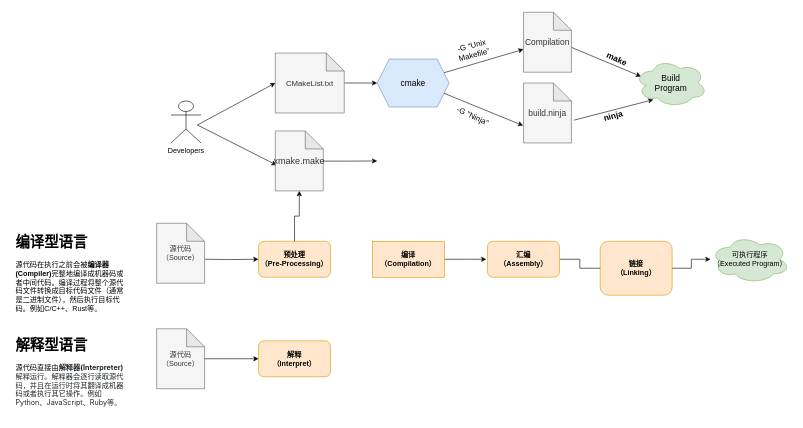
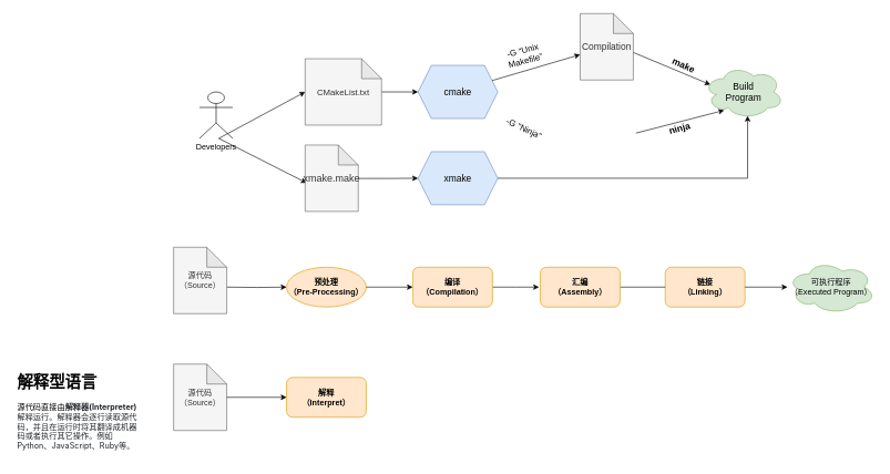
- <mxCell id="40" value="" style="endArrow=classic;html=1;rounded=0;entryX=-0.008;entryY=0.71;entryDx=0;entryDy=0;exitX=1;exitY=0.75;exitDx=0;exitDy=0;entryPerimeter=0;" parent="19" source="28" target="39" edge="1"><mxGeometry relative="1" as="geometry"><mxPoint x="464" y="133" as="sourcePoint" /><mxPoint x="564" y="158" as="targetPoint" /><Array as="points" /></mxGeometry></mxCell>
- <mxCell id="39" value="&lt;font style=&quot;font-size: 14px;&quot;&gt;build.ninja&lt;/font&gt;" style="shape=note;whiteSpace=wrap;html=1;backgroundOutline=1;darkOpacity=0.05;fillColor=#f5f5f5;strokeColor=#666666;fontColor=#333333;" parent="19" vertex="1"><mxGeometry x="588" y="118" width="80" height="100" as="geometry" /></mxCell>
- <mxCell id="32" value="Developers" style="shape=umlActor;verticalLabelPosition=bottom;verticalAlign=top;html=1;outlineConnect=0;" parent="19" vertex="1"><mxGeometry y="148" width="50" height="70" as="geometry" /></mxCell>
+ <mxCell id="32" value="Developers" style="shape=umlActor;verticalLabelPosition=bottom;verticalAlign=top;html=1;outlineConnect=0;" parent="19" vertex="1"><mxGeometry x="15" y="118" width="50" height="70" as="geometry" /></mxCell>
+ <mxCell id="31" value="" style="endArrow=classic;html=1;rounded=0;exitX=1;exitY=0.5;exitDx=0;exitDy=0;entryX=0.55;entryY=0.95;entryDx=0;entryDy=0;entryPerimeter=0;" parent="19" source="29" target="30" edge="1"><mxGeometry relative="1" as="geometry"><mxPoint x="504" y="248" as="sourcePoint" /><mxPoint x="834" y="248" as="targetPoint" /><Array as="points"><mxPoint x="840" y="248" /></Array></mxGeometry></mxCell>
+ <mxCell id="29" value="&lt;font style=&quot;font-size: 14px;&quot;&gt;xmake&lt;/font&gt;" style="shape=hexagon;perimeter=hexagonPerimeter2;whiteSpace=wrap;html=1;fixedSize=1;fillColor=#dae8fc;strokeColor=#6c8ebf;" parent="19" vertex="1"><mxGeometry x="344" y="208" width="120" height="80" as="geometry" /></mxCell>
- <mxCell id="8" value="" style="edgeStyle=orthogonalEdgeStyle;rounded=0;orthogonalLoop=1;jettySize=auto;html=1;" parent="3" source="5" target="36" edge="1"><mxGeometry relative="1" as="geometry" /></mxCell>
+ <mxCell id="8" value="" style="edgeStyle=orthogonalEdgeStyle;rounded=0;orthogonalLoop=1;jettySize=auto;html=1;" parent="3" source="5" target="7" edge="1"><mxGeometry relative="1" as="geometry" /></mxCell>
- <mxCell id="5" value="&lt;b&gt;预处理&lt;br&gt;（Pre-Processing）&lt;/b&gt;" style="rounded=1;whiteSpace=wrap;html=1;fillColor=#ffe6cc;strokeColor=#d79b00;gradientColor=none;" parent="3" vertex="1"><mxGeometry x="410" y="30" width="120" height="60" as="geometry" /></mxCell>
+ <mxCell id="5" value="&lt;b&gt;预处理&lt;br&gt;（Pre-Processing）&lt;/b&gt;" style="ellipse;whiteSpace=wrap;html=1;fillColor=#ffe6cc;strokeColor=#d79b00;gradientColor=none;" parent="3" vertex="1"><mxGeometry x="410" y="30" width="120" height="60" as="geometry" /></mxCell>
- <mxCell id="7" value="&lt;b&gt;编译&lt;br&gt;（Compilation）&lt;/b&gt;" style="whiteSpace=wrap;html=1;fillColor=#ffe6cc;strokeColor=#d79b00;rounded=0;" parent="3" vertex="1"><mxGeometry x="600" y="30" width="120" height="60" as="geometry" /></mxCell>
+ <mxCell id="7" value="&lt;b&gt;编译&lt;br&gt;（Compilation）&lt;/b&gt;" style="rounded=1;whiteSpace=wrap;html=1;fillColor=#ffe6cc;strokeColor=#d79b00;" parent="3" vertex="1"><mxGeometry x="600" y="30" width="120" height="60" as="geometry" /></mxCell>
- <mxCell id="9" value="&lt;b&gt;链接&lt;br&gt;（Linking）&lt;/b&gt;" style="rounded=1;whiteSpace=wrap;html=1;fillColor=#ffe6cc;strokeColor=#d79b00;" parent="3" vertex="1"><mxGeometry x="980" y="30" width="120" height="90" as="geometry" /></mxCell>
+ <mxCell id="9" value="&lt;b&gt;链接&lt;br&gt;（Linking）&lt;/b&gt;" style="rounded=1;whiteSpace=wrap;html=1;fillColor=#ffe6cc;strokeColor=#d79b00;" parent="3" vertex="1"><mxGeometry x="980" y="30" width="120" height="60" as="geometry" /></mxCell>
- <mxCell id="13" value="&lt;h1&gt;编译型语言&lt;/h1&gt;&lt;p&gt;源代码在执行之前会被&lt;b&gt;编译器(Compiler)&lt;/b&gt;完整地编译成机器码或者中间代码。编译过程将整个源代码文件转换成目标代码文件（通常是二进制文件），然后执行目标代码。例如C/C++、Rust等。&lt;br&gt;&lt;/p&gt;" style="text;html=1;strokeColor=none;fillColor=none;spacing=5;spacingTop=-20;whiteSpace=wrap;overflow=hidden;rounded=0;" parent="3" vertex="1"><mxGeometry y="12" width="192" height="140" as="geometry" /></mxCell>
